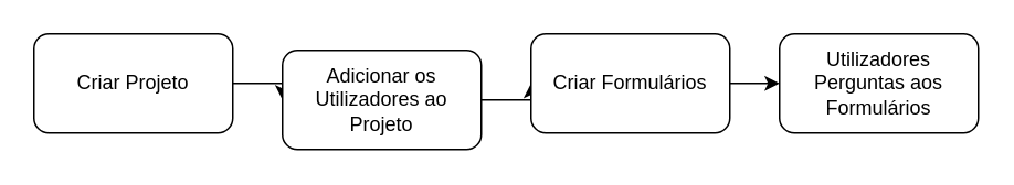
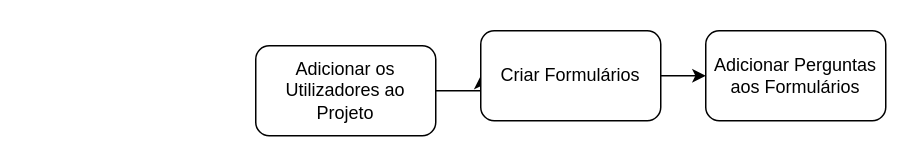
- <mxCell id="3" value="Criar Projeto" style="rounded=1;whiteSpace=wrap;html=1;" vertex="1" parent="1"><mxGeometry x="20" y="20" width="120" height="60" as="geometry" /></mxCell>
- <mxCell id="2" style="edgeStyle=orthogonalEdgeStyle;rounded=0;orthogonalLoop=1;jettySize=auto;html=1;exitX=1;exitY=0.5;exitDx=0;exitDy=0;entryX=0;entryY=0.5;entryDx=0;entryDy=0;" edge="1" parent="1" source="3" target="5"><mxGeometry relative="1" as="geometry" /></mxCell>
- <mxCell id="8" value="Utilizadores Perguntas aos Formulários" style="rounded=1;whiteSpace=wrap;html=1;" vertex="1" parent="1"><mxGeometry x="470" y="20" width="120" height="60" as="geometry" /></mxCell>
+ <mxCell id="8" value="Adicionar Perguntas aos Formulários" style="rounded=1;whiteSpace=wrap;html=1;" vertex="1" parent="1"><mxGeometry x="470" y="20" width="120" height="60" as="geometry" /></mxCell>
